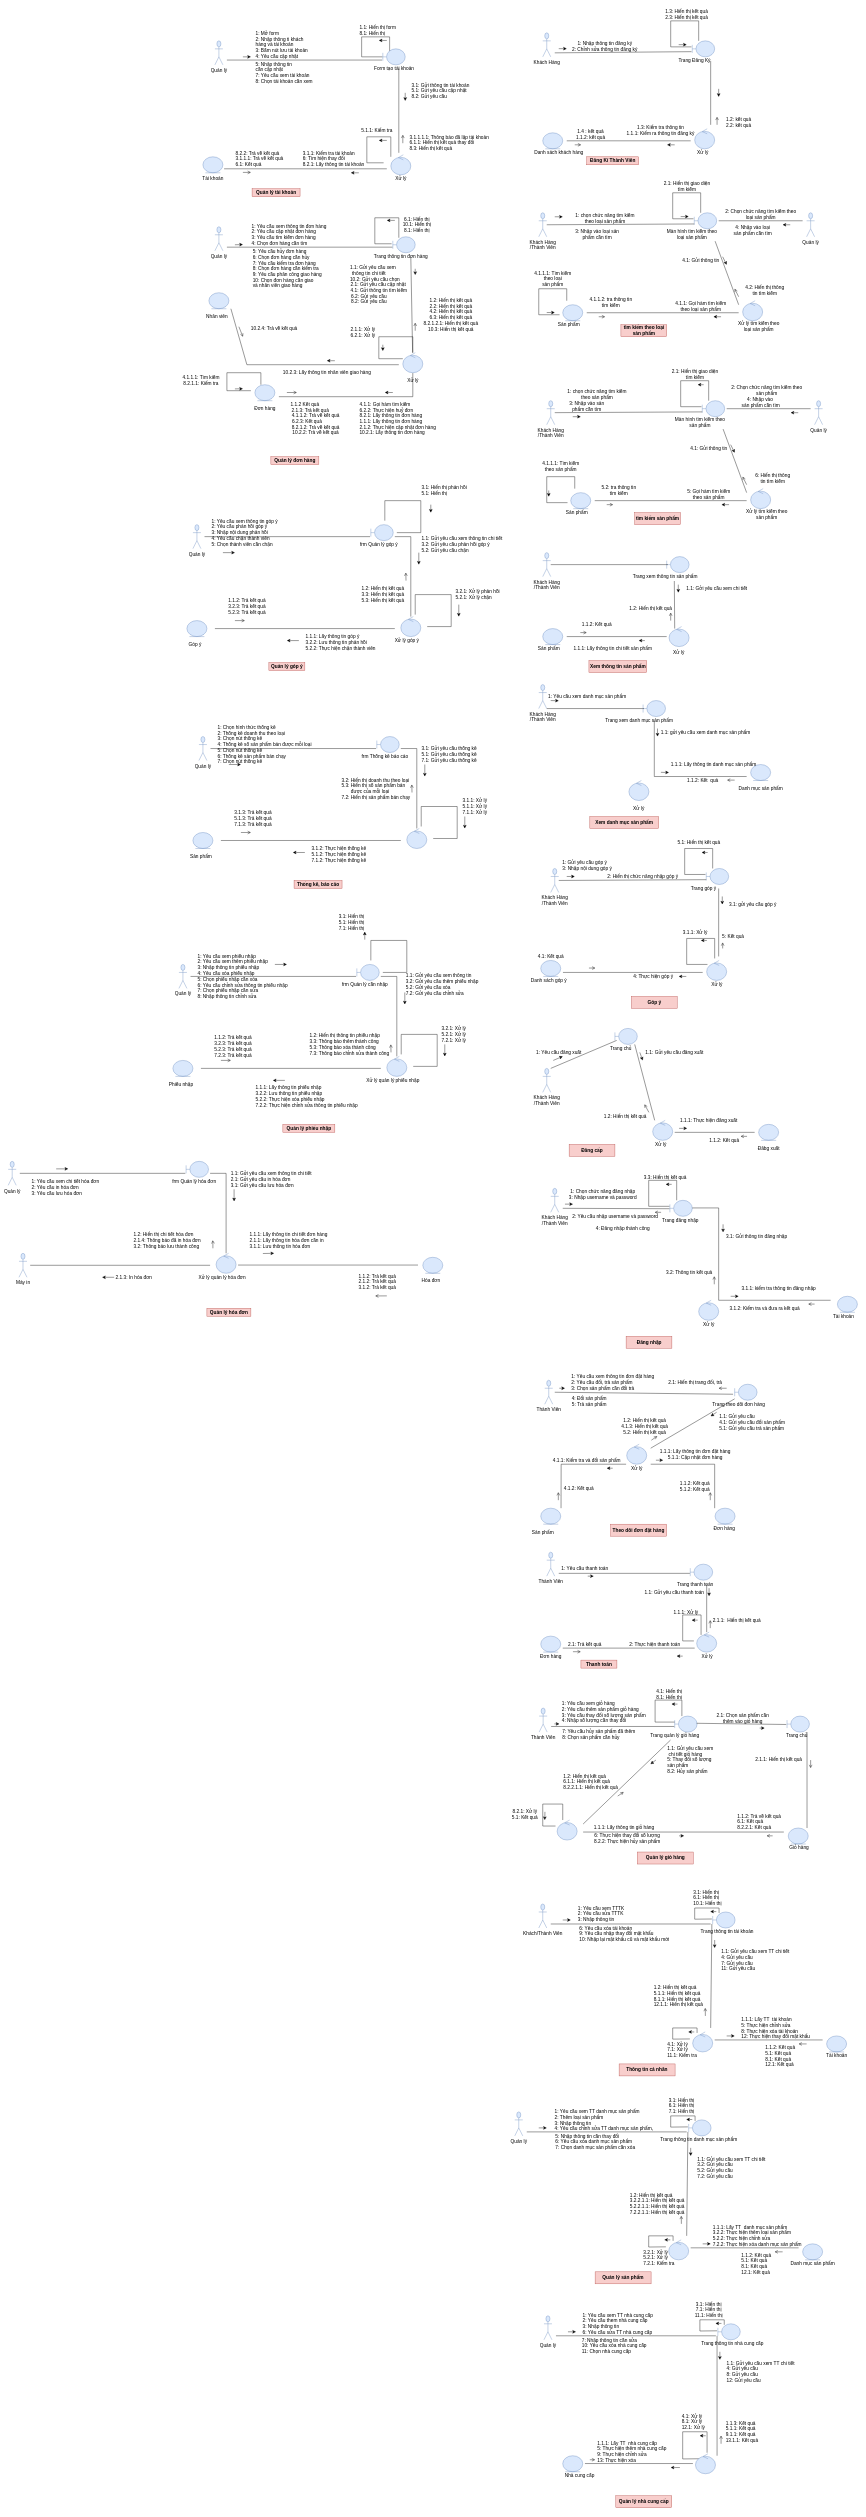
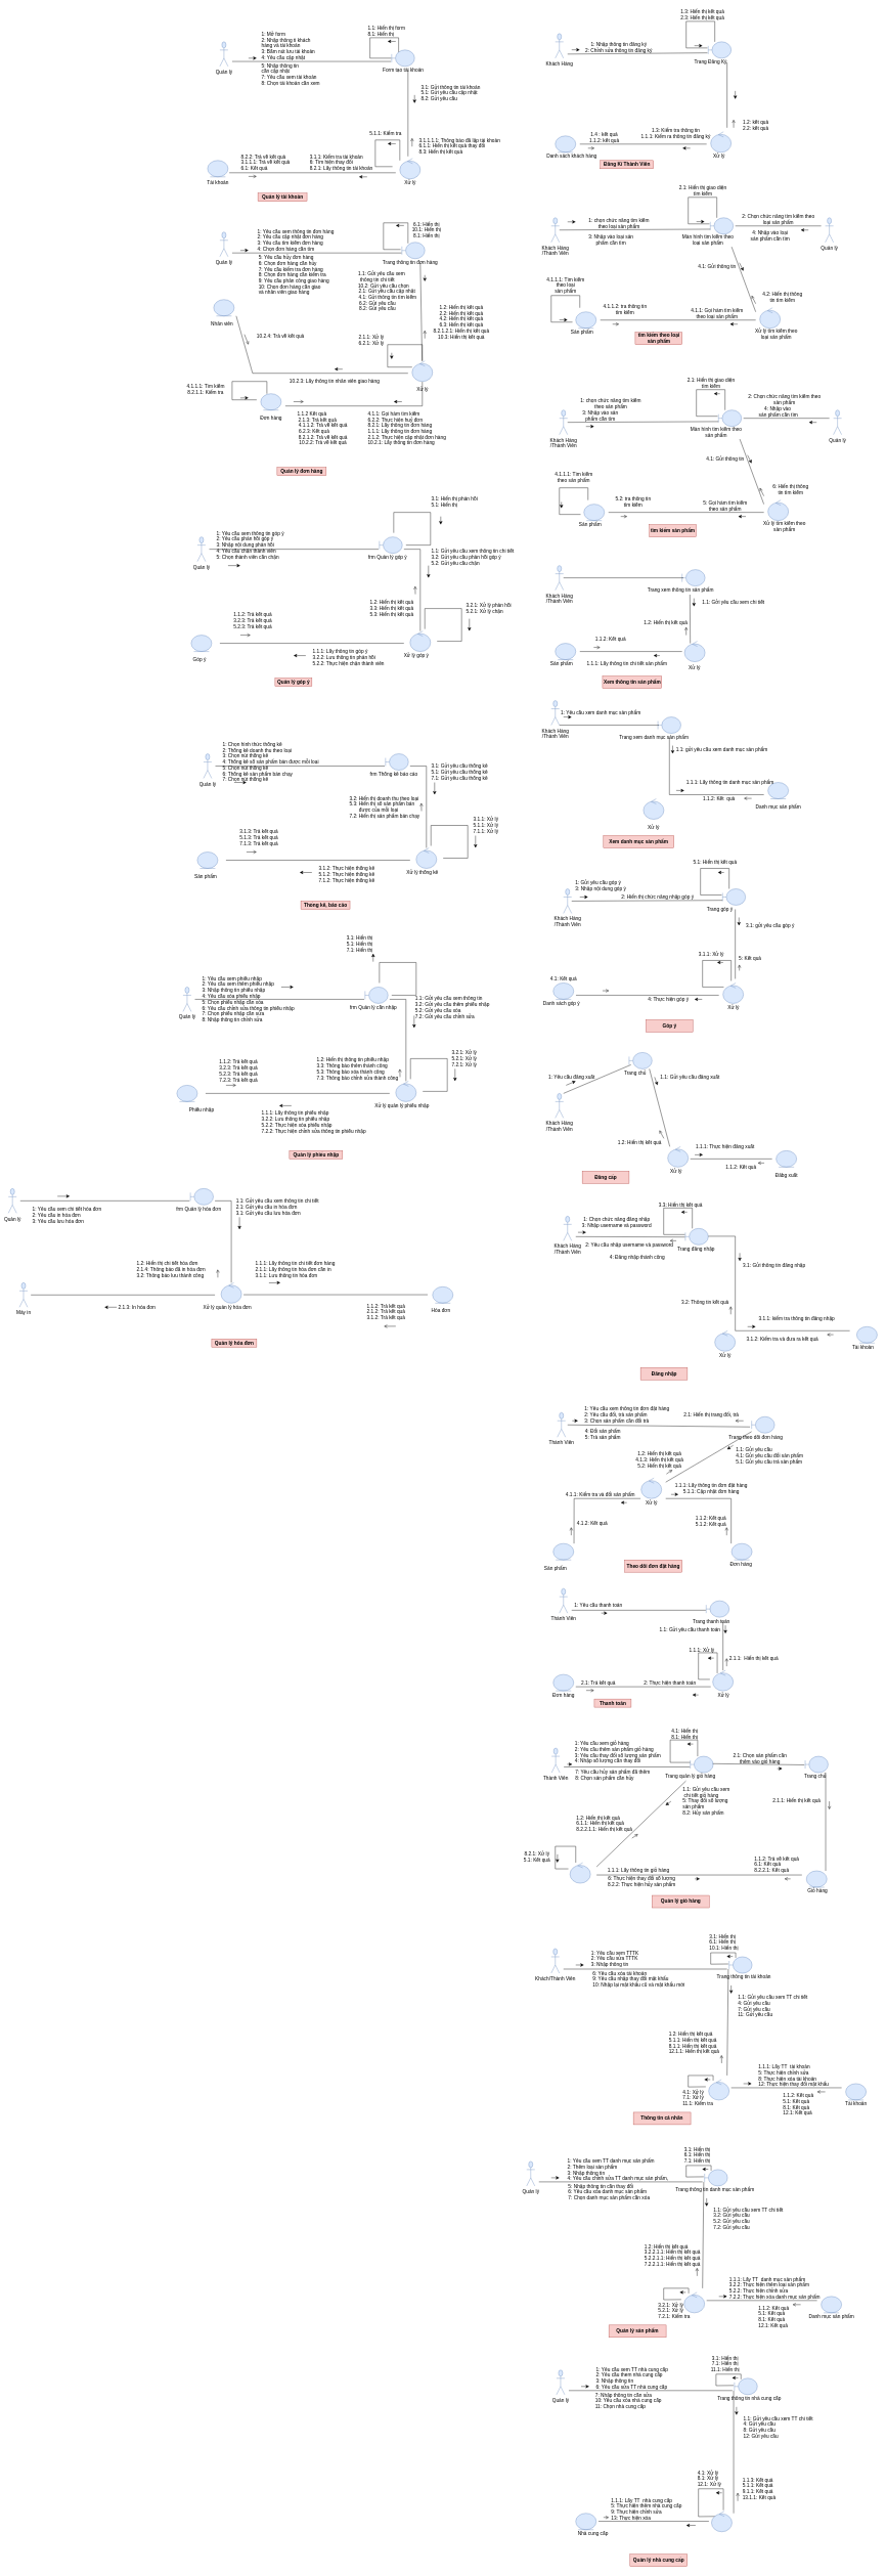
+ <mxCell id="490" value="Xử lý thống kê" style="text;html=1;align=center;verticalAlign=middle;resizable=0;points=[];autosize=1;strokeColor=none;fillColor=none;" vertex="1" parent="1"><mxGeometry x="987" y="2120" width="90" height="20" as="geometry" /></mxCell>
- <mxCell id="518" value="Phiếu nhập" style="text;html=1;align=center;verticalAlign=middle;resizable=0;points=[];autosize=1;strokeColor=none;fillColor=none;" vertex="1" parent="1"><mxGeometry x="412" y="2700" width="80" height="20" as="geometry" /></mxCell>
+ <mxCell id="518" value="Phiếu nhập" style="text;html=1;align=center;verticalAlign=middle;resizable=0;points=[];autosize=1;strokeColor=none;fillColor=none;" vertex="1" parent="1"><mxGeometry x="452" y="2700" width="80" height="20" as="geometry" /></mxCell>
